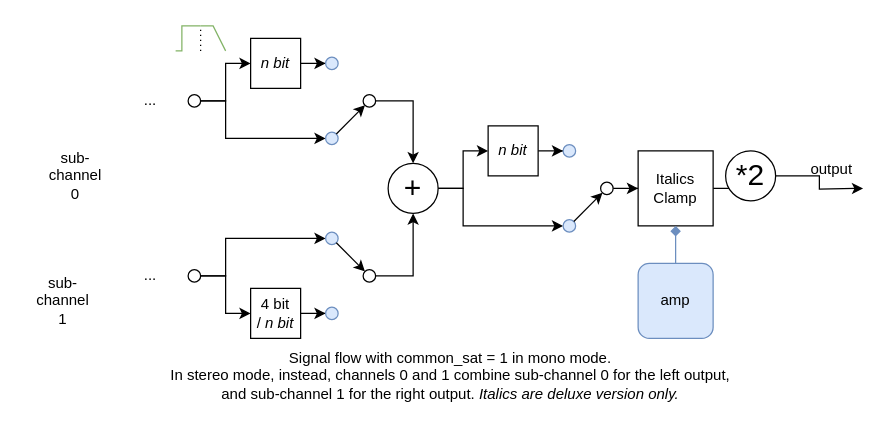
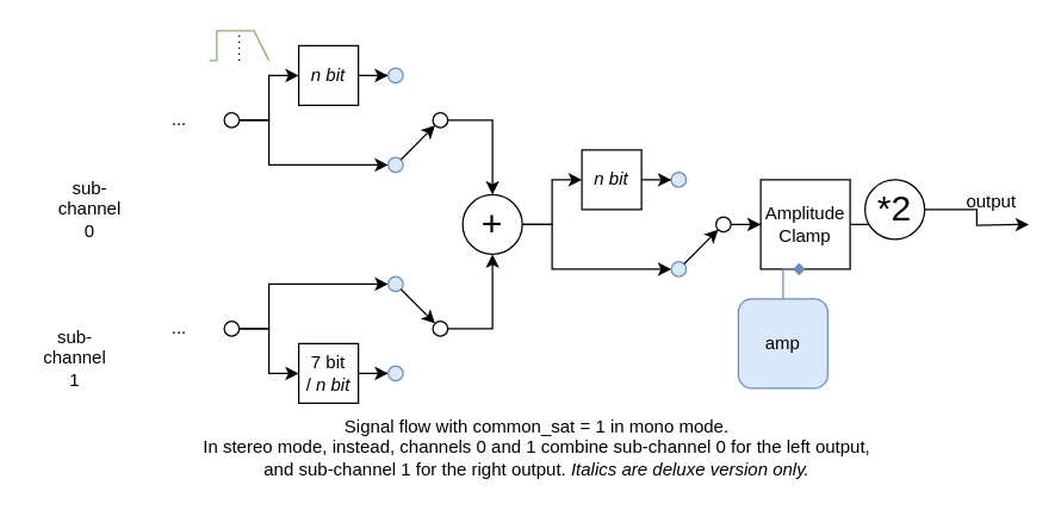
- <mxCell id="23" value="&lt;div&gt;Italics&lt;/div&gt;Clamp&lt;div&gt;&lt;/div&gt;" style="rounded=0;whiteSpace=wrap;html=1;" parent="1" vertex="1"><mxGeometry x="510" y="120" width="60" height="60" as="geometry" /></mxCell>
+ <mxCell id="23" value="&lt;div&gt;Amplitude&lt;/div&gt;Clamp&lt;div&gt;&lt;/div&gt;" style="rounded=0;whiteSpace=wrap;html=1;" parent="1" vertex="1"><mxGeometry x="510" y="120" width="60" height="60" as="geometry" /></mxCell>
- <mxCell id="25" value="amp" style="rounded=1;whiteSpace=wrap;html=1;fillColor=#dae8fc;strokeColor=#6c8ebf;" parent="1" vertex="1"><mxGeometry x="510" y="210" width="60" height="60" as="geometry" /></mxCell>
+ <mxCell id="25" value="amp" style="rounded=1;whiteSpace=wrap;html=1;fillColor=#dae8fc;strokeColor=#6c8ebf;" parent="1" vertex="1"><mxGeometry x="495" y="200" width="60" height="60" as="geometry" /></mxCell>
- <mxCell id="16" value="4 bit&lt;div&gt;/ &lt;i&gt;n bit&lt;/i&gt;&lt;/div&gt;" style="rounded=0;whiteSpace=wrap;html=1;" parent="1" vertex="1"><mxGeometry x="200" y="230" width="40" height="40" as="geometry" /></mxCell>
+ <mxCell id="16" value="7 bit&lt;div&gt;/ &lt;i&gt;n bit&lt;/i&gt;&lt;/div&gt;" style="rounded=0;whiteSpace=wrap;html=1;" parent="1" vertex="1"><mxGeometry x="200" y="230" width="40" height="40" as="geometry" /></mxCell>
